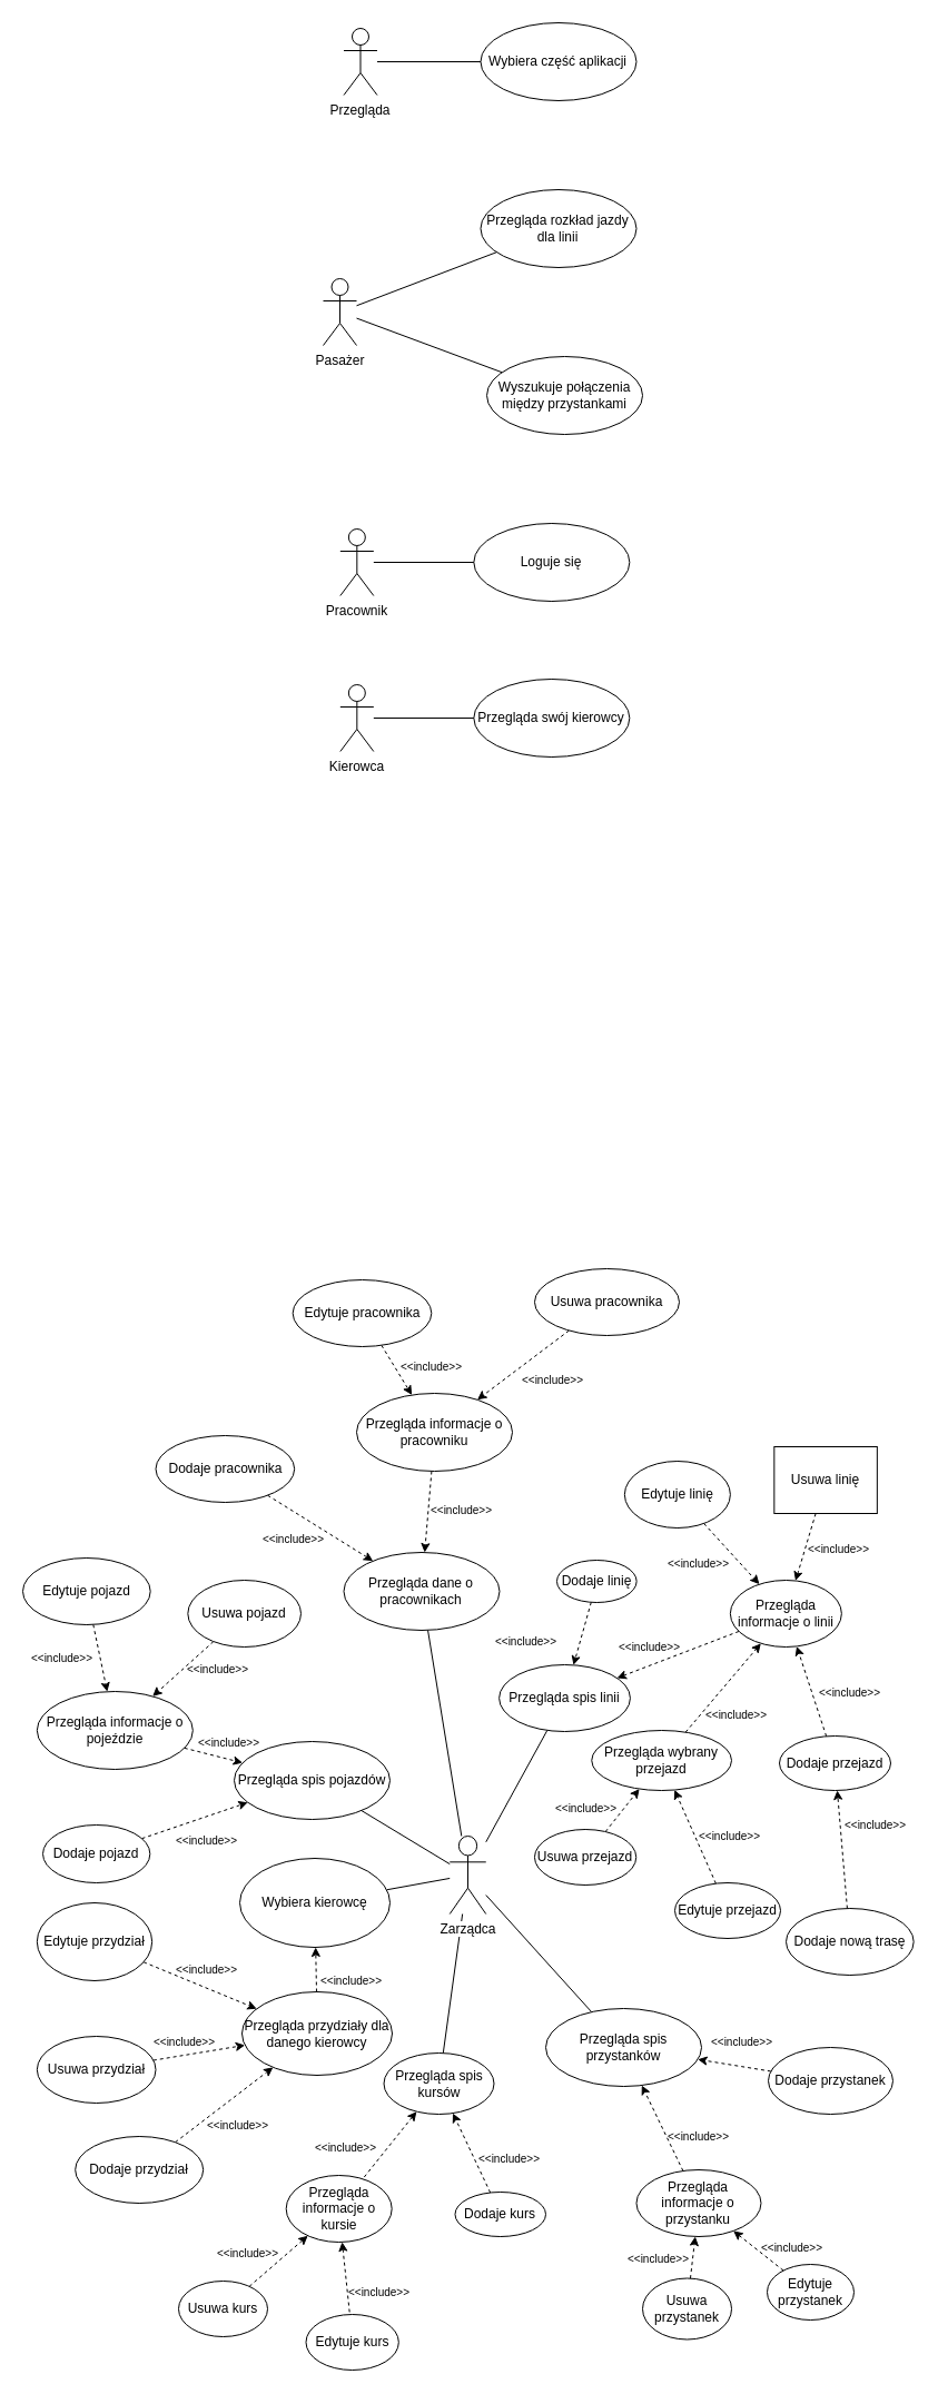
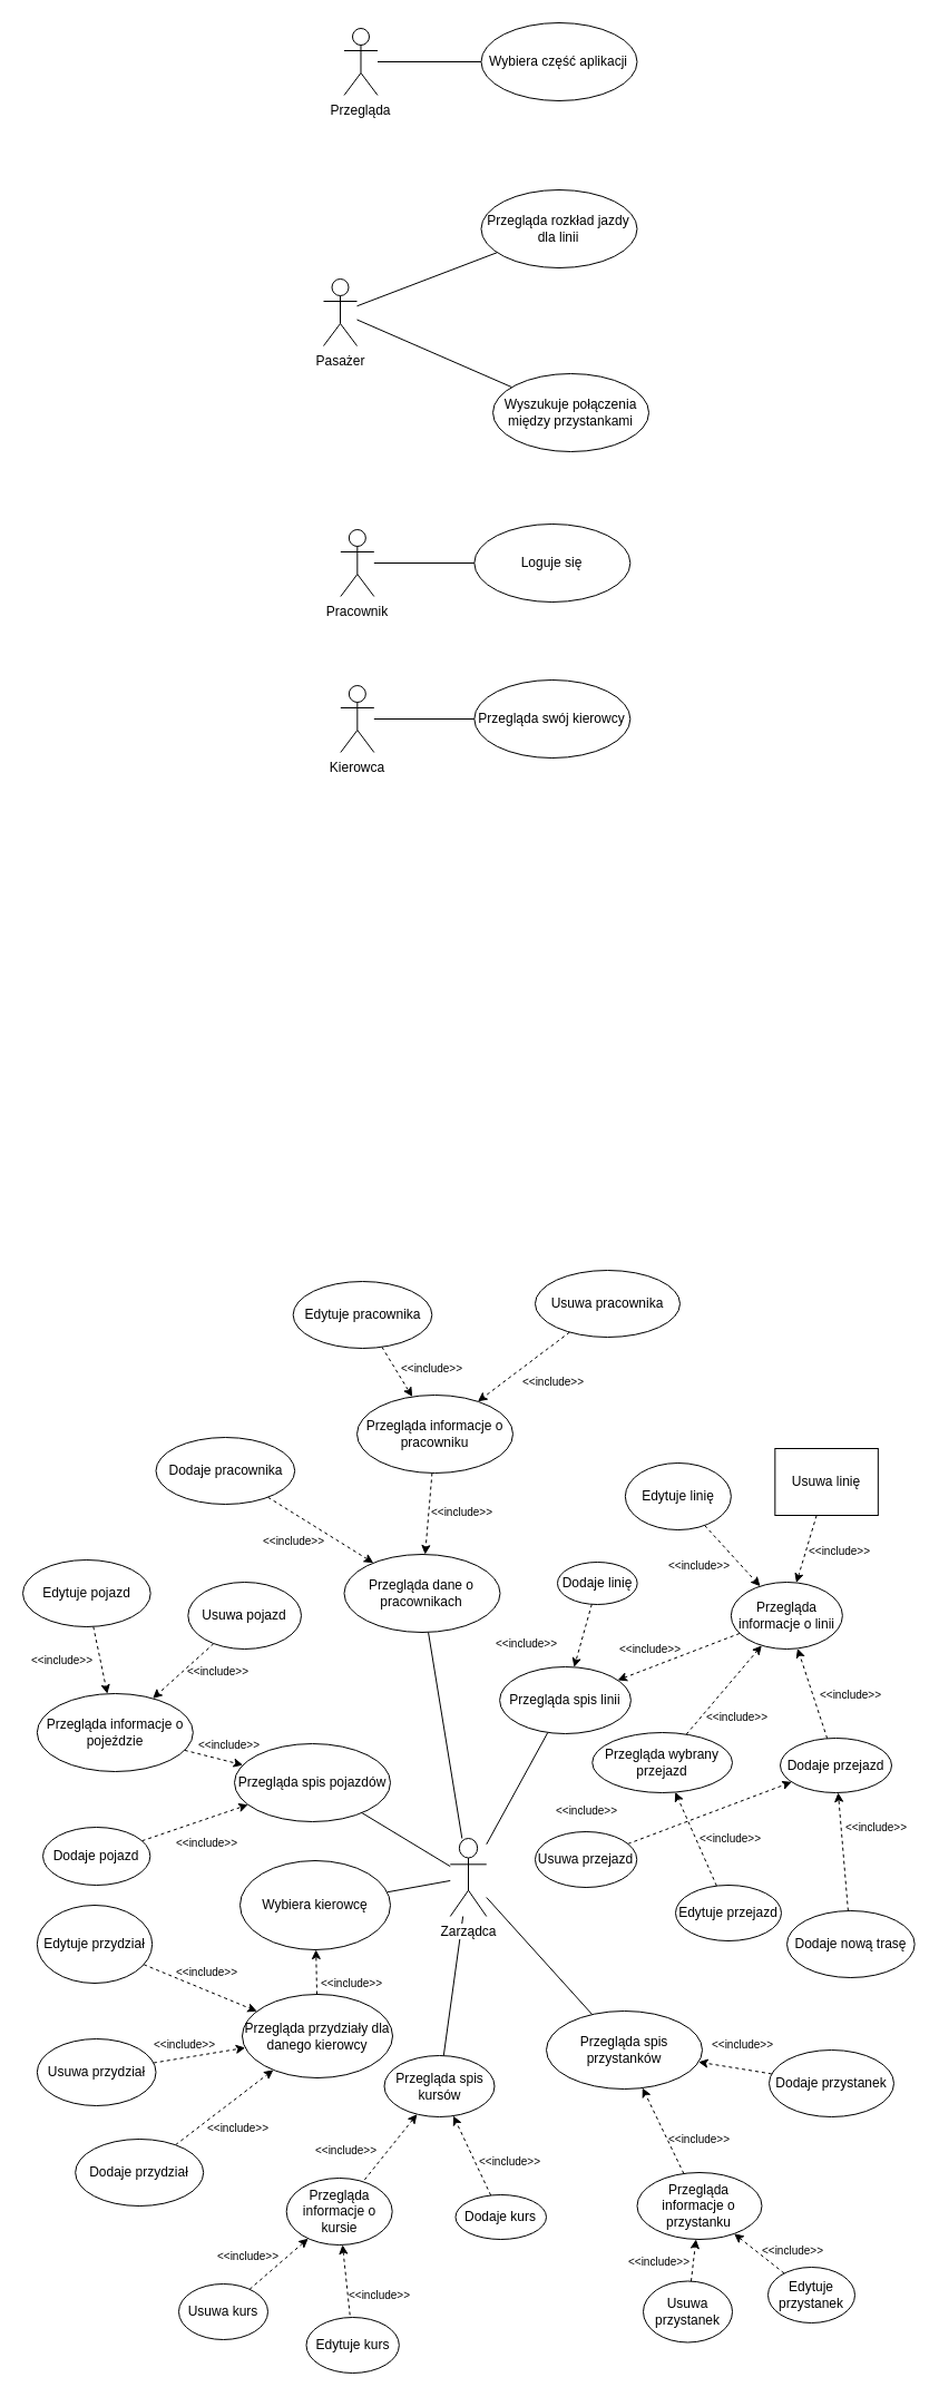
- <mxCell id="9" value="Wyszukuje połączenia między przystankami" style="ellipse;whiteSpace=wrap;html=1;" parent="1" vertex="1"><mxGeometry x="437.02" y="320" width="140" height="70" as="geometry" /></mxCell>
+ <mxCell id="9" value="Wyszukuje połączenia między przystankami" style="ellipse;whiteSpace=wrap;html=1;" parent="1" vertex="1"><mxGeometry x="442.02" y="335" width="140" height="70" as="geometry" /></mxCell>
- <mxCell id="46" style="rounded=0;orthogonalLoop=1;jettySize=auto;html=1;endArrow=classic;endFill=1;dashed=1;" parent="1" source="47" target="96" edge="1"><mxGeometry relative="1" as="geometry" /></mxCell>
+ <mxCell id="46" style="rounded=0;orthogonalLoop=1;jettySize=auto;html=1;endArrow=classic;endFill=1;dashed=1;" parent="1" source="47" target="39" edge="1"><mxGeometry relative="1" as="geometry" /></mxCell>
